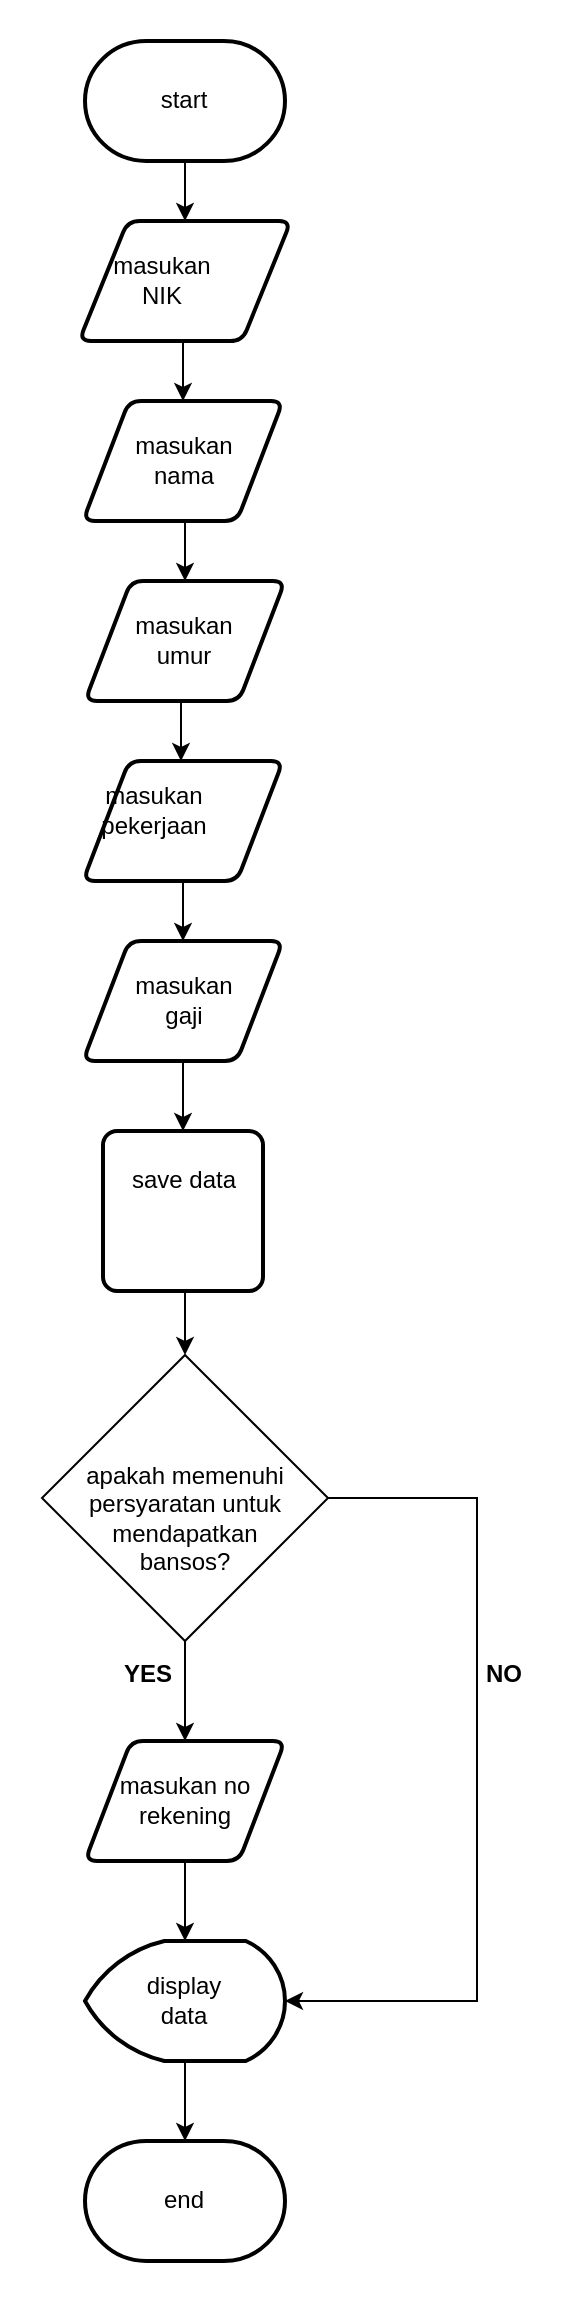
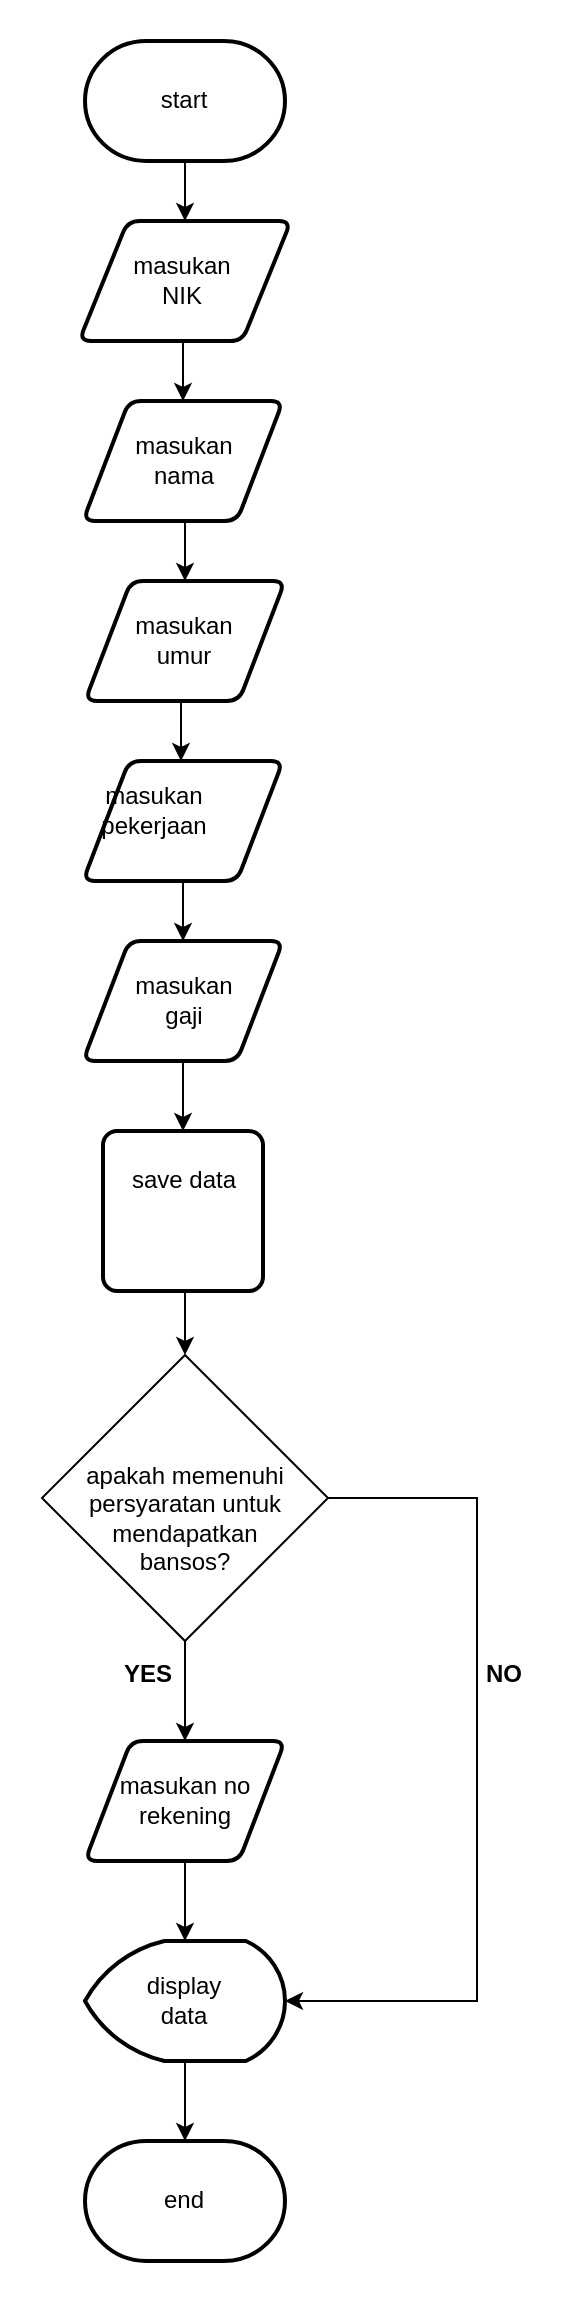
- <mxCell id="30" value="masukan NIK" style="text;html=1;align=center;verticalAlign=middle;whiteSpace=wrap;rounded=0;labelBackgroundColor=none;" parent="1" vertex="1"><mxGeometry x="51" y="125" width="60" height="30" as="geometry" /></mxCell>
+ <mxCell id="30" value="masukan NIK" style="text;html=1;align=center;verticalAlign=middle;whiteSpace=wrap;rounded=0;labelBackgroundColor=none;" parent="1" vertex="1"><mxGeometry x="61" y="125" width="60" height="30" as="geometry" /></mxCell>
